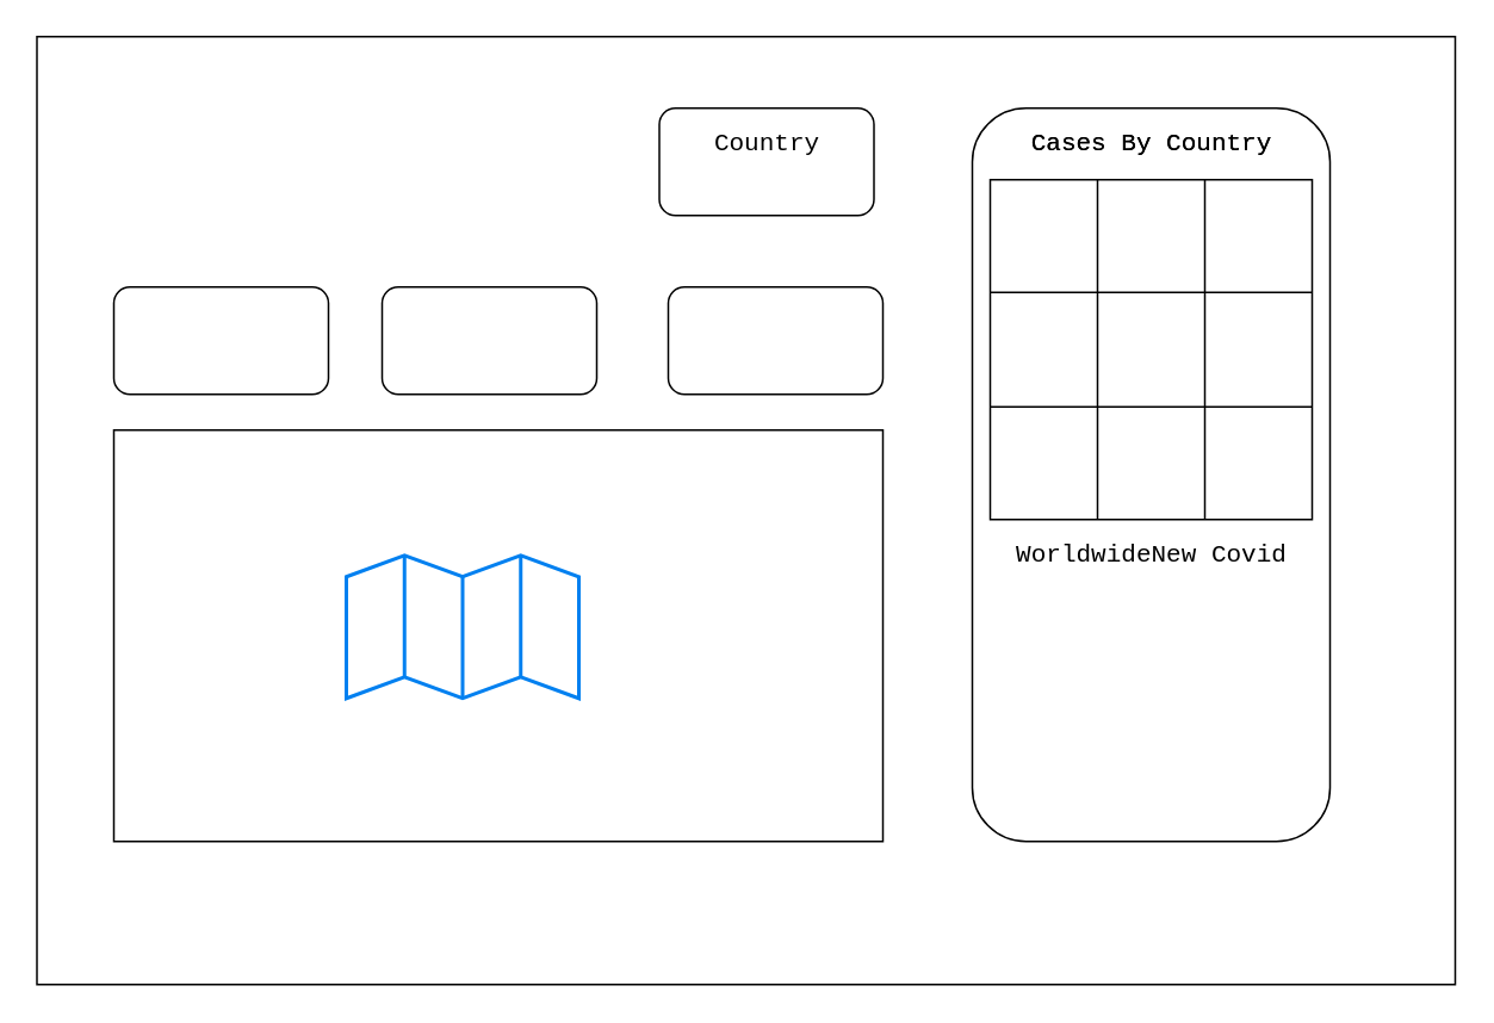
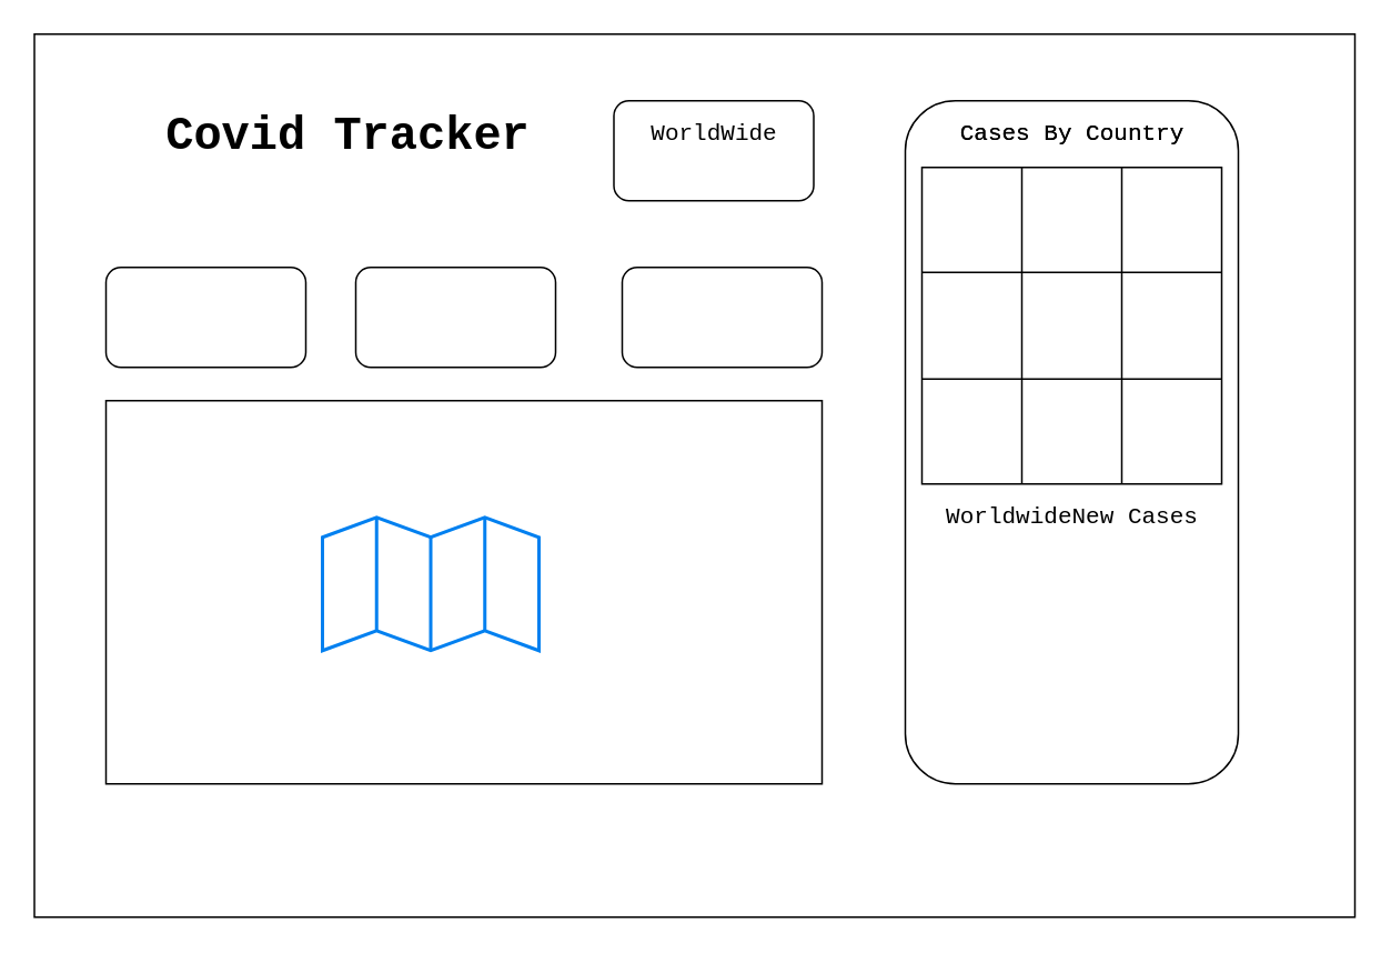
- <mxCell id="5" value="Country" style="text;html=1;resizable=0;autosize=1;align=center;verticalAlign=middle;points=[];fillColor=none;strokeColor=none;rounded=0;fontFamily=Courier New;fontSize=14;" vertex="1" parent="1"><mxGeometry x="383" y="70" width="90" height="20" as="geometry" /></mxCell>
+ <mxCell id="5" value="WorldWide" style="text;html=1;resizable=0;autosize=1;align=center;verticalAlign=middle;points=[];fillColor=none;strokeColor=none;rounded=0;fontFamily=Courier New;fontSize=14;" vertex="1" parent="1"><mxGeometry x="383" y="70" width="90" height="20" as="geometry" /></mxCell>
+ <mxCell id="3" value="&lt;div style=&quot;font-size: 14px&quot;&gt;&lt;h1&gt;Covid Tracker&lt;/h1&gt;&lt;/div&gt;&lt;div style=&quot;font-size: 14px&quot;&gt;&lt;br style=&quot;font-size: 14px&quot;&gt;&lt;/div&gt;" style="text;html=1;resizable=0;autosize=1;align=center;verticalAlign=middle;points=[];fillColor=none;strokeColor=none;rounded=0;horizontal=1;fontSize=14;fontStyle=1;fontFamily=Courier New;" vertex="1" parent="1"><mxGeometry x="93" y="50" width="230" height="80" as="geometry" /></mxCell>
- <mxCell id="15" value="WorldwideNew Covid" style="text;html=1;resizable=0;autosize=1;align=center;verticalAlign=middle;points=[];fillColor=none;strokeColor=none;rounded=0;fontFamily=Courier New;fontSize=14;" vertex="1" parent="1"><mxGeometry x="563" y="300" width="160" height="20" as="geometry" /></mxCell>
+ <mxCell id="15" value="WorldwideNew Cases" style="text;html=1;resizable=0;autosize=1;align=center;verticalAlign=middle;points=[];fillColor=none;strokeColor=none;rounded=0;fontFamily=Courier New;fontSize=14;" vertex="1" parent="1"><mxGeometry x="563" y="300" width="160" height="20" as="geometry" /></mxCell>
